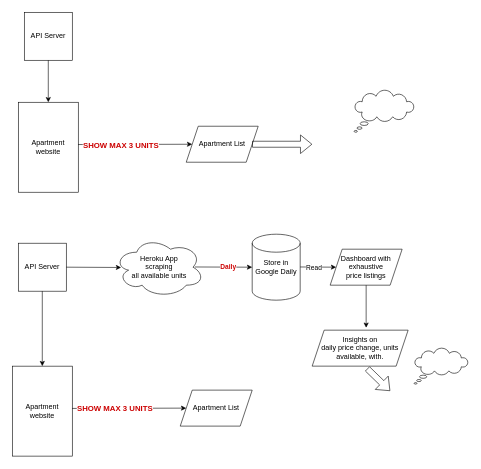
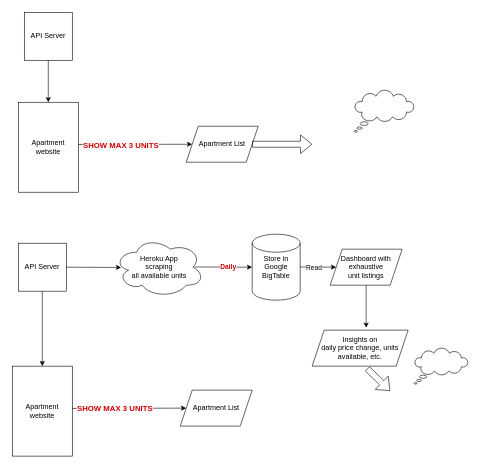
- <mxCell id="21" value="&lt;font color=&quot;#000000&quot;&gt;Store in Google Daily&lt;/font&gt;" style="shape=cylinder2;whiteSpace=wrap;html=1;boundedLbl=1;backgroundOutline=1;size=15;fontColor=#CC0000;" vertex="1" parent="1"><mxGeometry x="420" y="390" width="80" height="110" as="geometry" /></mxCell>
+ <mxCell id="21" value="&lt;font color=&quot;#000000&quot;&gt;Store in Google BigTable&lt;/font&gt;" style="shape=cylinder2;whiteSpace=wrap;html=1;boundedLbl=1;backgroundOutline=1;size=15;fontColor=#CC0000;" vertex="1" parent="1"><mxGeometry x="420" y="390" width="80" height="110" as="geometry" /></mxCell>
- <mxCell id="24" value="&lt;font color=&quot;#000000&quot;&gt;Dashboard with exhaustive&lt;br&gt;price listings&lt;/font&gt;" style="shape=parallelogram;perimeter=parallelogramPerimeter;whiteSpace=wrap;html=1;fixedSize=1;fontColor=#CC0000;" vertex="1" parent="1"><mxGeometry x="550" y="415" width="120" height="60" as="geometry" /></mxCell>
+ <mxCell id="24" value="&lt;font color=&quot;#000000&quot;&gt;Dashboard with exhaustive&lt;br&gt;unit listings&lt;/font&gt;" style="shape=parallelogram;perimeter=parallelogramPerimeter;whiteSpace=wrap;html=1;fixedSize=1;fontColor=#CC0000;" vertex="1" parent="1"><mxGeometry x="550" y="415" width="120" height="60" as="geometry" /></mxCell>
- <mxCell id="27" value="Insights on &lt;br&gt;daily price change, units available, with." style="shape=parallelogram;perimeter=parallelogramPerimeter;whiteSpace=wrap;html=1;fixedSize=1;" vertex="1" parent="1"><mxGeometry x="520" y="550" width="160" height="60" as="geometry" /></mxCell>
+ <mxCell id="27" value="Insights on &lt;br&gt;daily price change, units available, etc." style="shape=parallelogram;perimeter=parallelogramPerimeter;whiteSpace=wrap;html=1;fixedSize=1;" vertex="1" parent="1"><mxGeometry x="520" y="550" width="160" height="60" as="geometry" /></mxCell>
